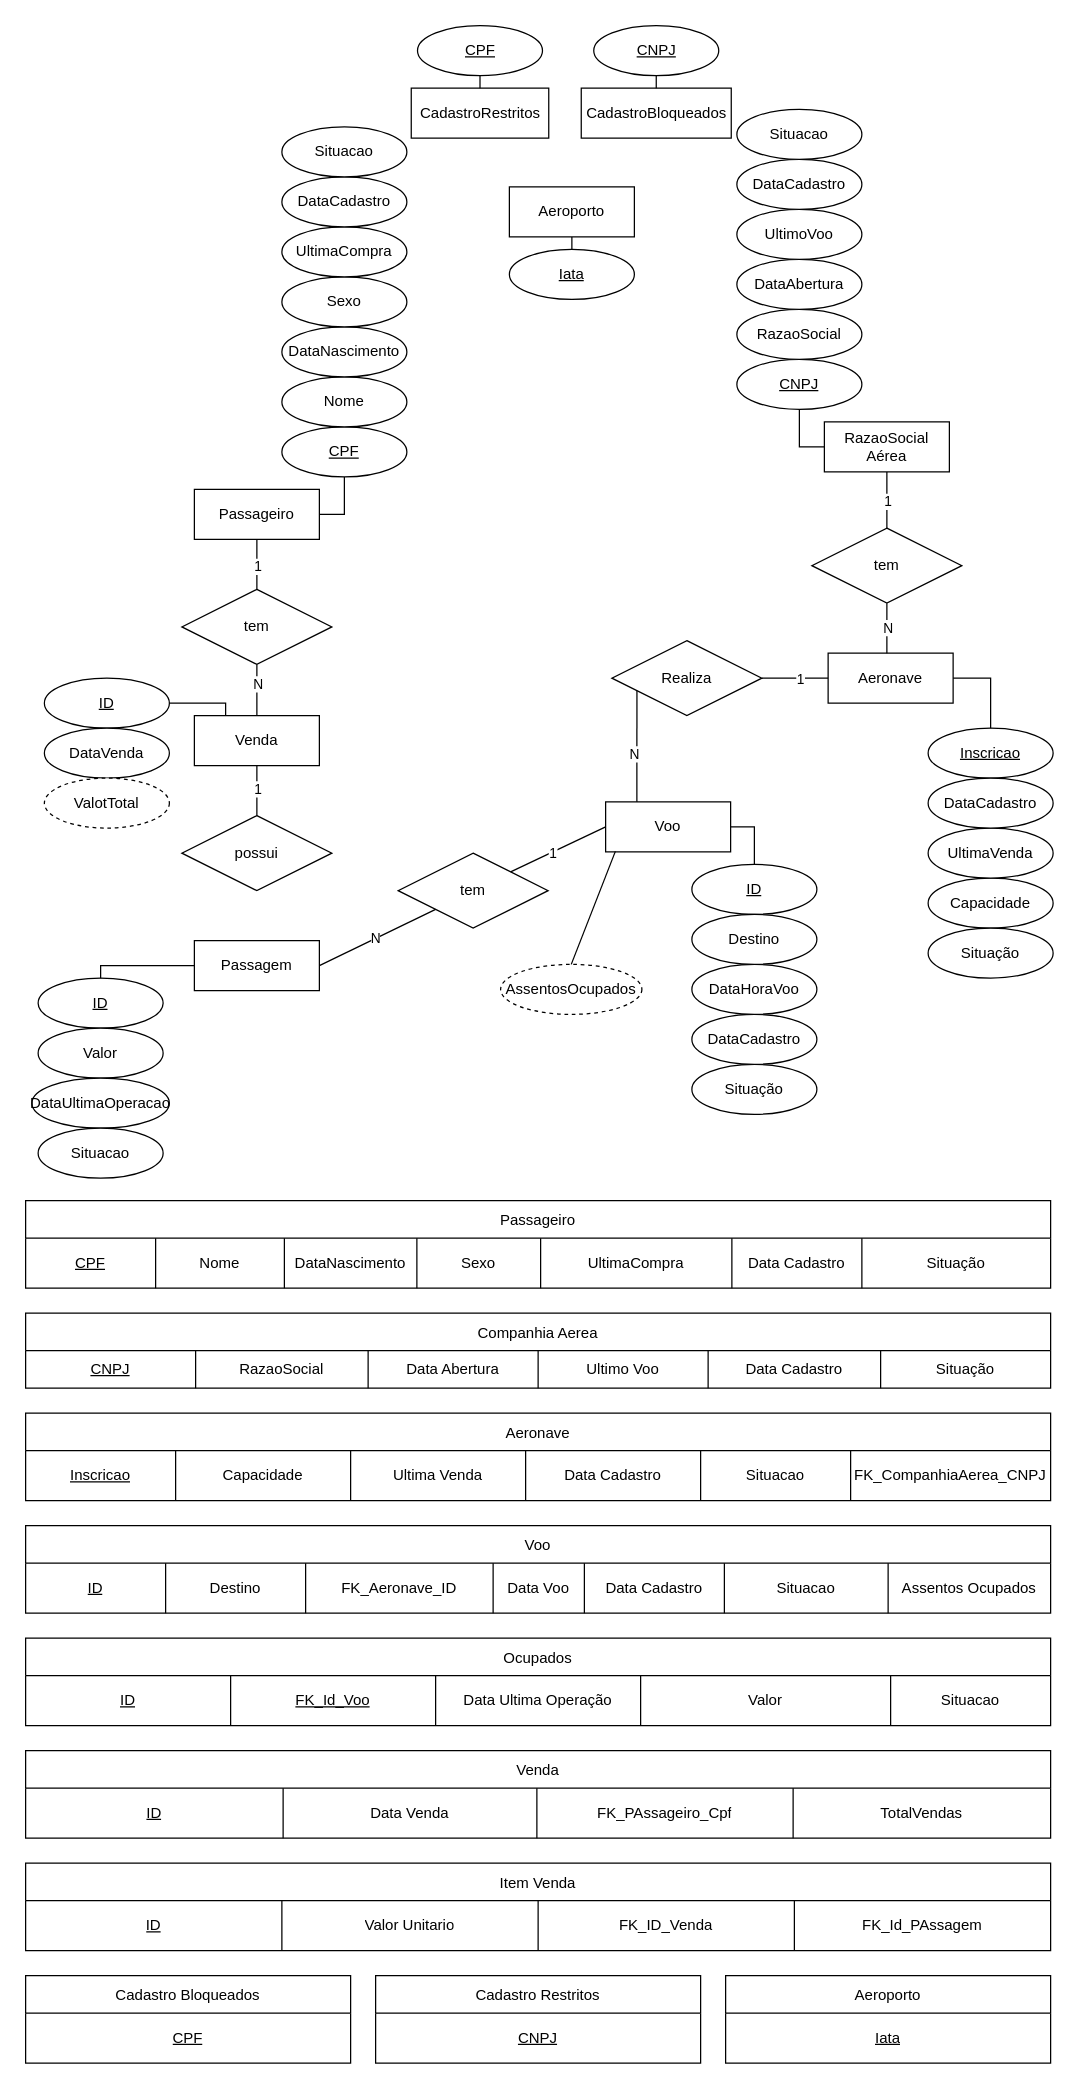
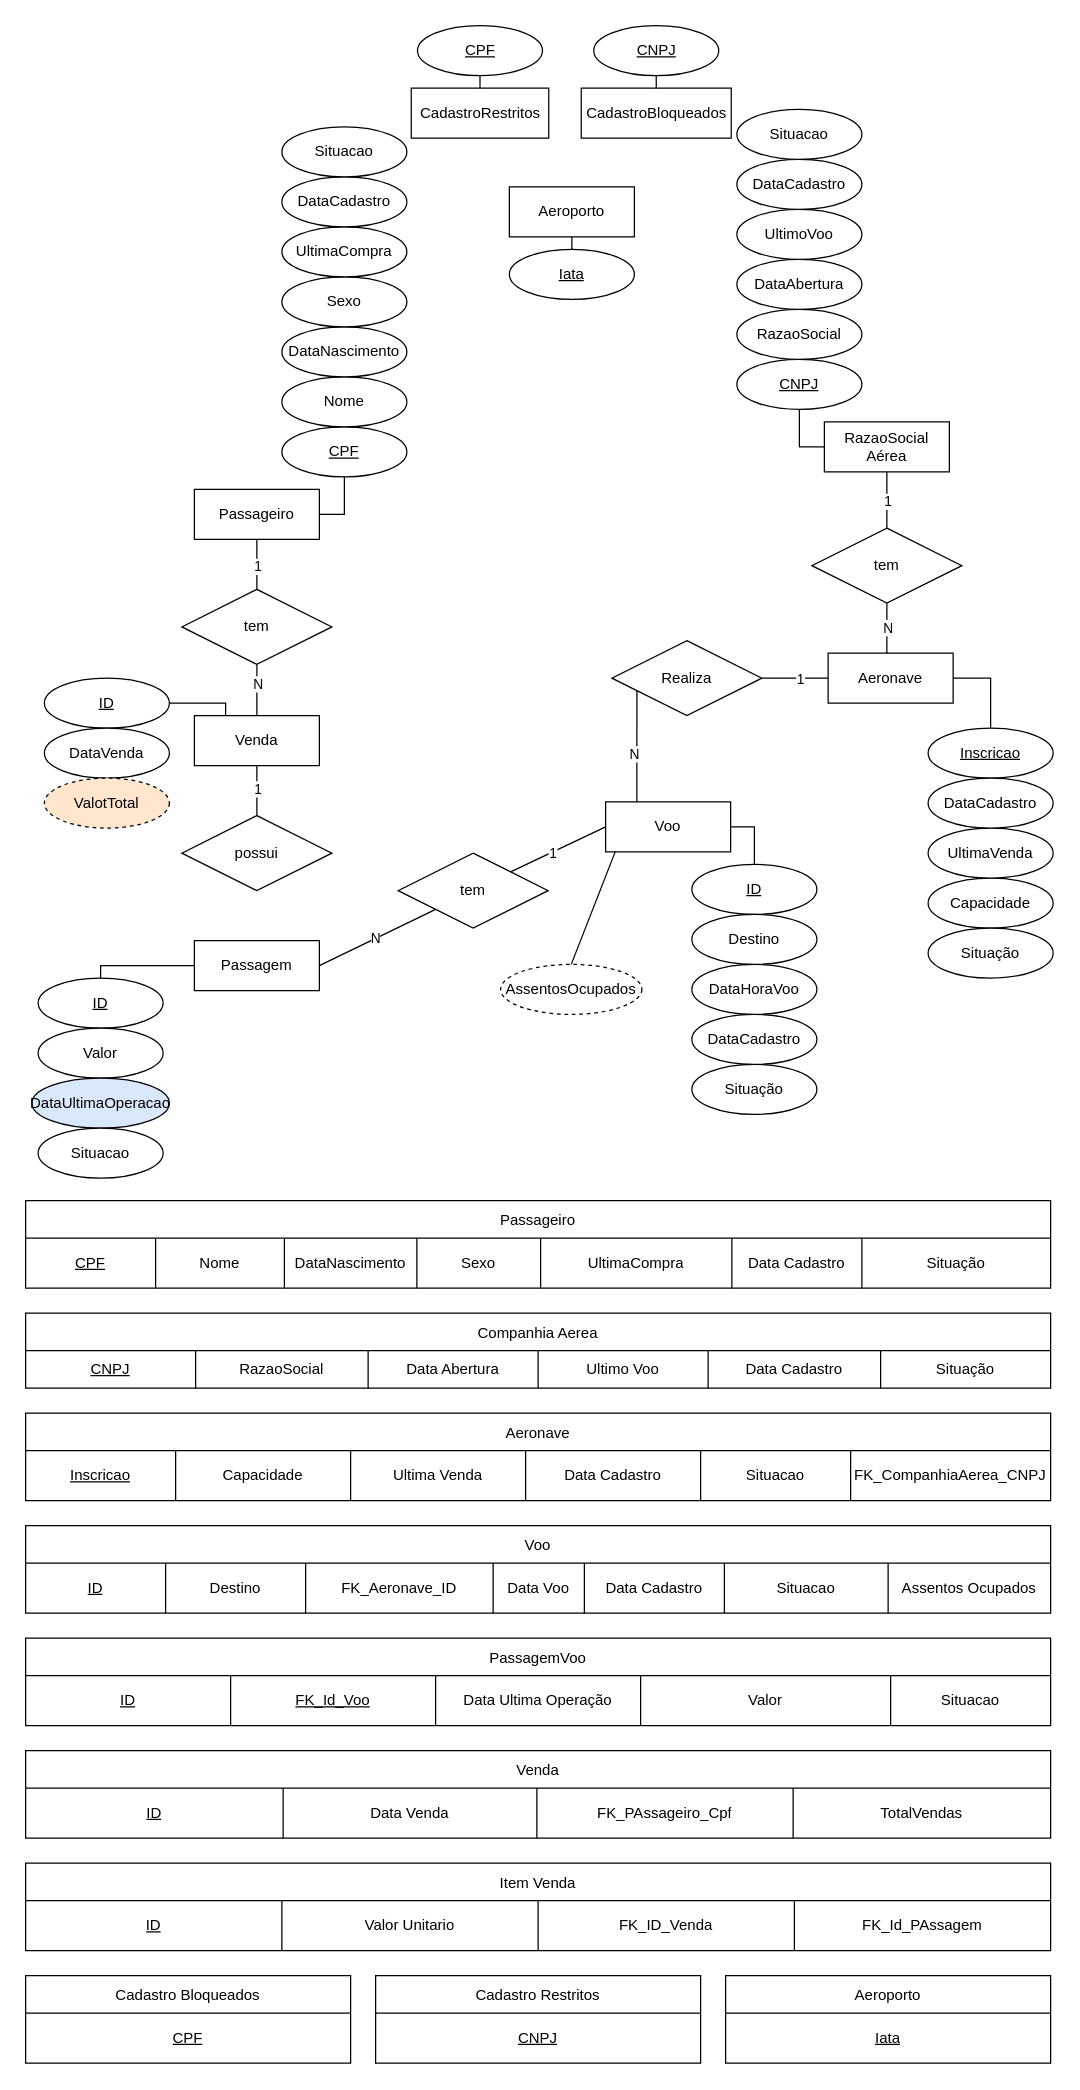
- <mxCell id="26" value="ValotTotal" style="ellipse;whiteSpace=wrap;html=1;align=center;dashed=1;" vertex="1" parent="1"><mxGeometry x="35" y="622" width="100" height="40" as="geometry" /></mxCell>
+ <mxCell id="26" value="ValotTotal" style="ellipse;whiteSpace=wrap;html=1;align=center;dashed=1;fillColor=#ffe6cc;" vertex="1" parent="1"><mxGeometry x="35" y="622" width="100" height="40" as="geometry" /></mxCell>
- <mxCell id="33" value="DataUltimaOperacao" style="ellipse;whiteSpace=wrap;html=1;align=center;" vertex="1" parent="1"><mxGeometry x="25" y="862" width="110" height="40" as="geometry" /></mxCell>
+ <mxCell id="33" value="DataUltimaOperacao" style="ellipse;whiteSpace=wrap;html=1;align=center;fillColor=#dae8fc;" vertex="1" parent="1"><mxGeometry x="25" y="862" width="110" height="40" as="geometry" /></mxCell>
- <mxCell id="98" value="Ocupados" style="shape=table;startSize=30;container=1;collapsible=0;childLayout=tableLayout;" vertex="1" parent="1"><mxGeometry y="1310" width="820" height="70" as="geometry" x="20" /></mxCell>
+ <mxCell id="98" value="PassagemVoo" style="shape=table;startSize=30;container=1;collapsible=0;childLayout=tableLayout;" vertex="1" parent="1"><mxGeometry y="1310" width="820" height="70" as="geometry" x="20" /></mxCell>
